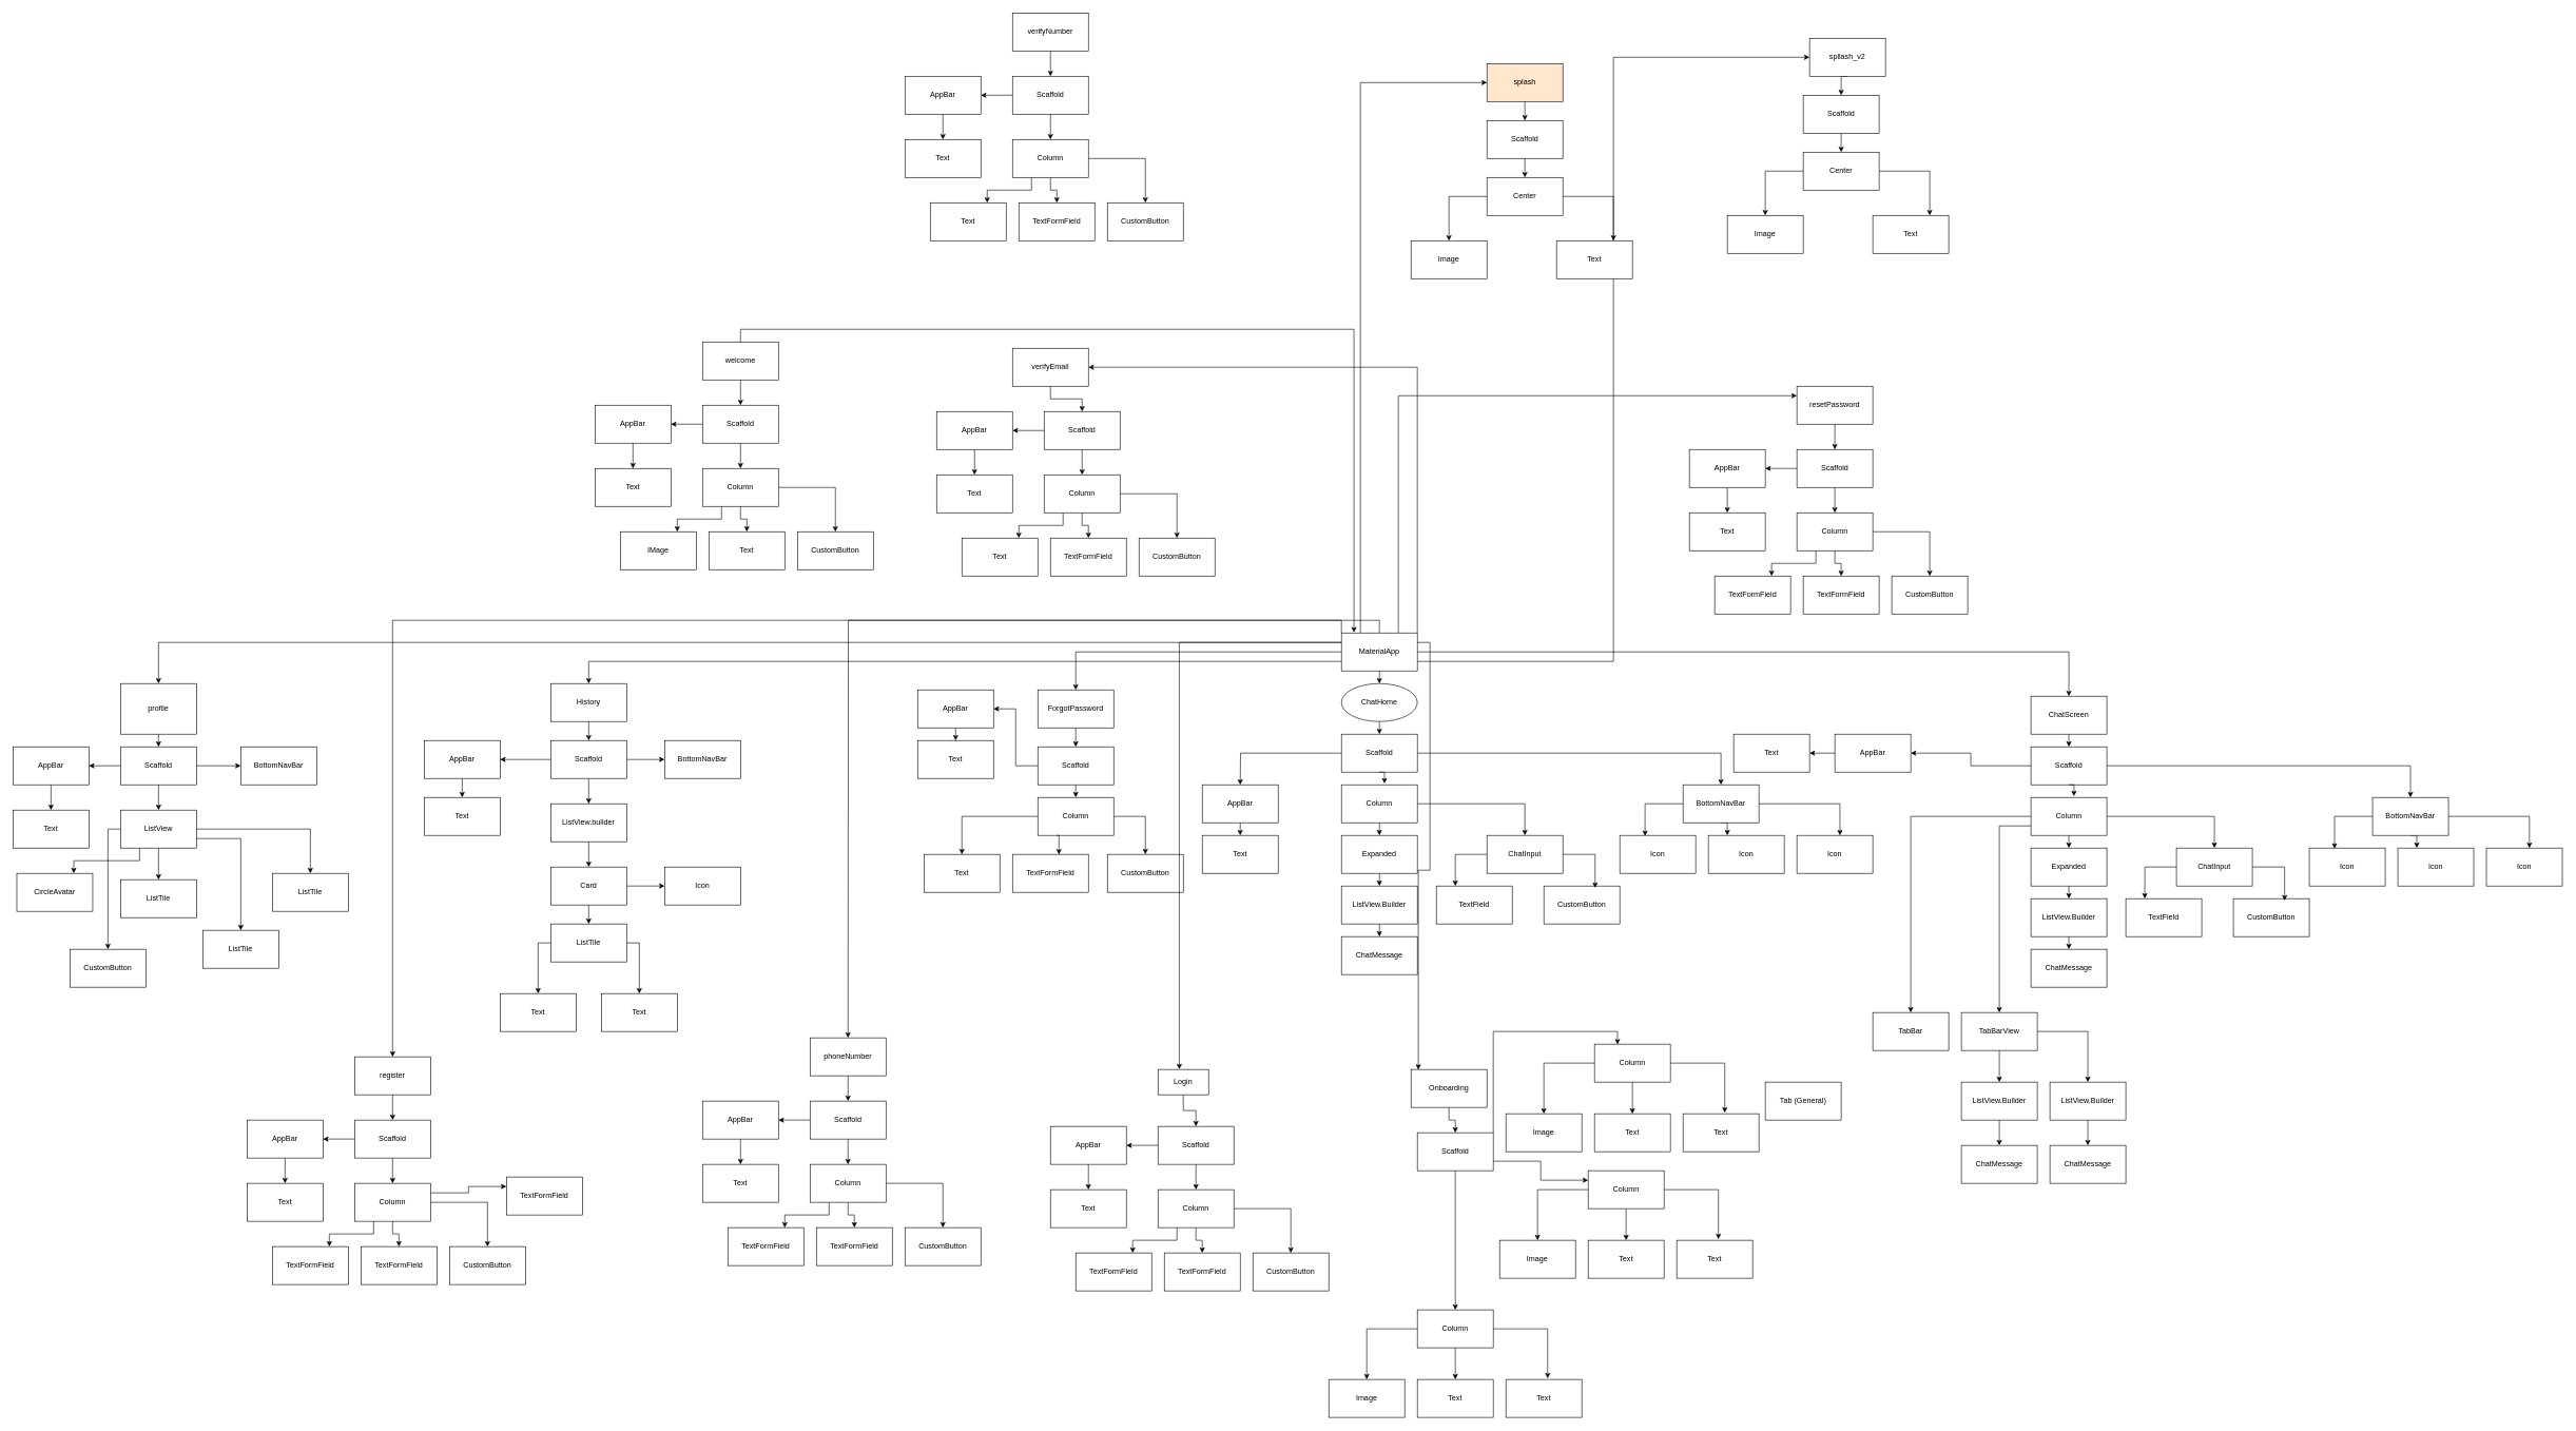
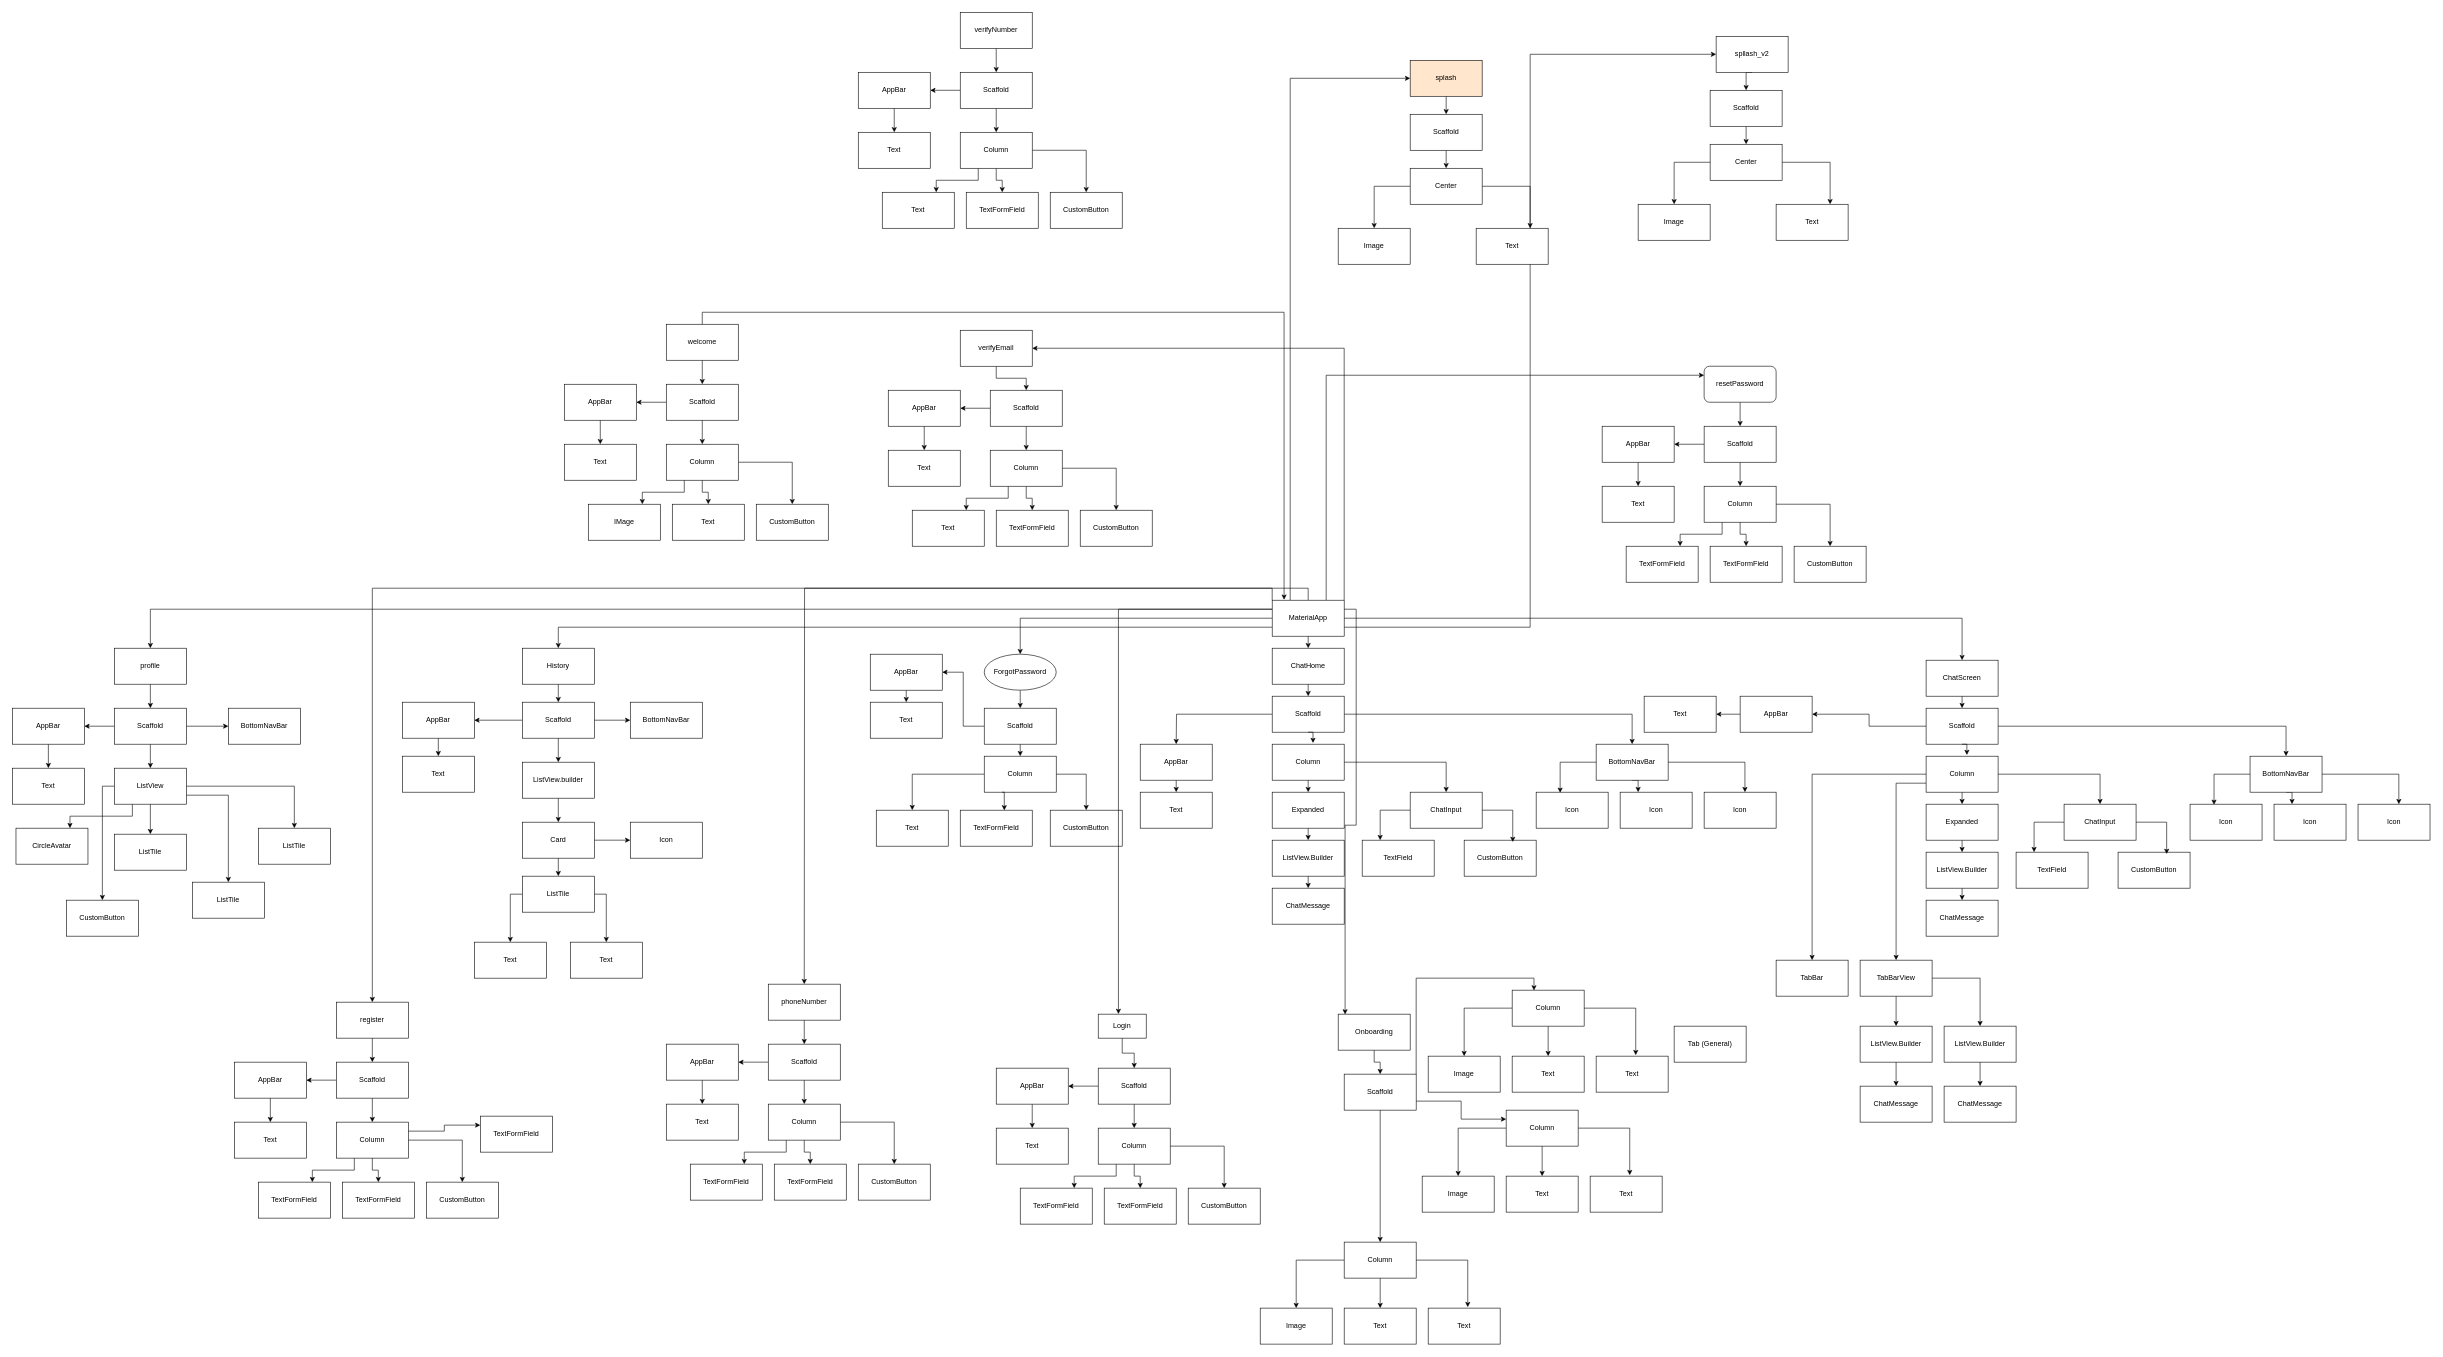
- <mxCell id="223" value="resetPassword" style="rounded=0;whiteSpace=wrap;html=1;" vertex="1" parent="1"><mxGeometry x="2840" y="610" width="120" height="60" as="geometry" /></mxCell>
+ <mxCell id="223" value="resetPassword" style="whiteSpace=wrap;html=1;rounded=1;" vertex="1" parent="1"><mxGeometry x="2840" y="610" width="120" height="60" as="geometry" /></mxCell>
- <mxCell id="19" value="ChatHome" style="ellipse;whiteSpace=wrap;html=1;" parent="1" vertex="1"><mxGeometry x="2120" y="1080" width="120" height="60" as="geometry" /></mxCell>
+ <mxCell id="19" value="ChatHome" style="rounded=0;whiteSpace=wrap;html=1;" parent="1" vertex="1"><mxGeometry x="2120" y="1080" width="120" height="60" as="geometry" /></mxCell>
- <mxCell id="185" value="profile" style="rounded=0;whiteSpace=wrap;html=1;" vertex="1" parent="1"><mxGeometry x="190" y="1080" width="120" height="80" as="geometry" /></mxCell>
+ <mxCell id="185" value="profile" style="rounded=0;whiteSpace=wrap;html=1;" vertex="1" parent="1"><mxGeometry x="190" y="1080" width="120" height="60" as="geometry" /></mxCell>
- <mxCell id="90" value="ForgotPassword" style="rounded=0;whiteSpace=wrap;html=1;" parent="1" vertex="1"><mxGeometry x="1640" y="1090" width="120" height="60" as="geometry" /></mxCell>
+ <mxCell id="90" value="ForgotPassword" style="ellipse;whiteSpace=wrap;html=1;" parent="1" vertex="1"><mxGeometry x="1640" y="1090" width="120" height="60" as="geometry" /></mxCell>
